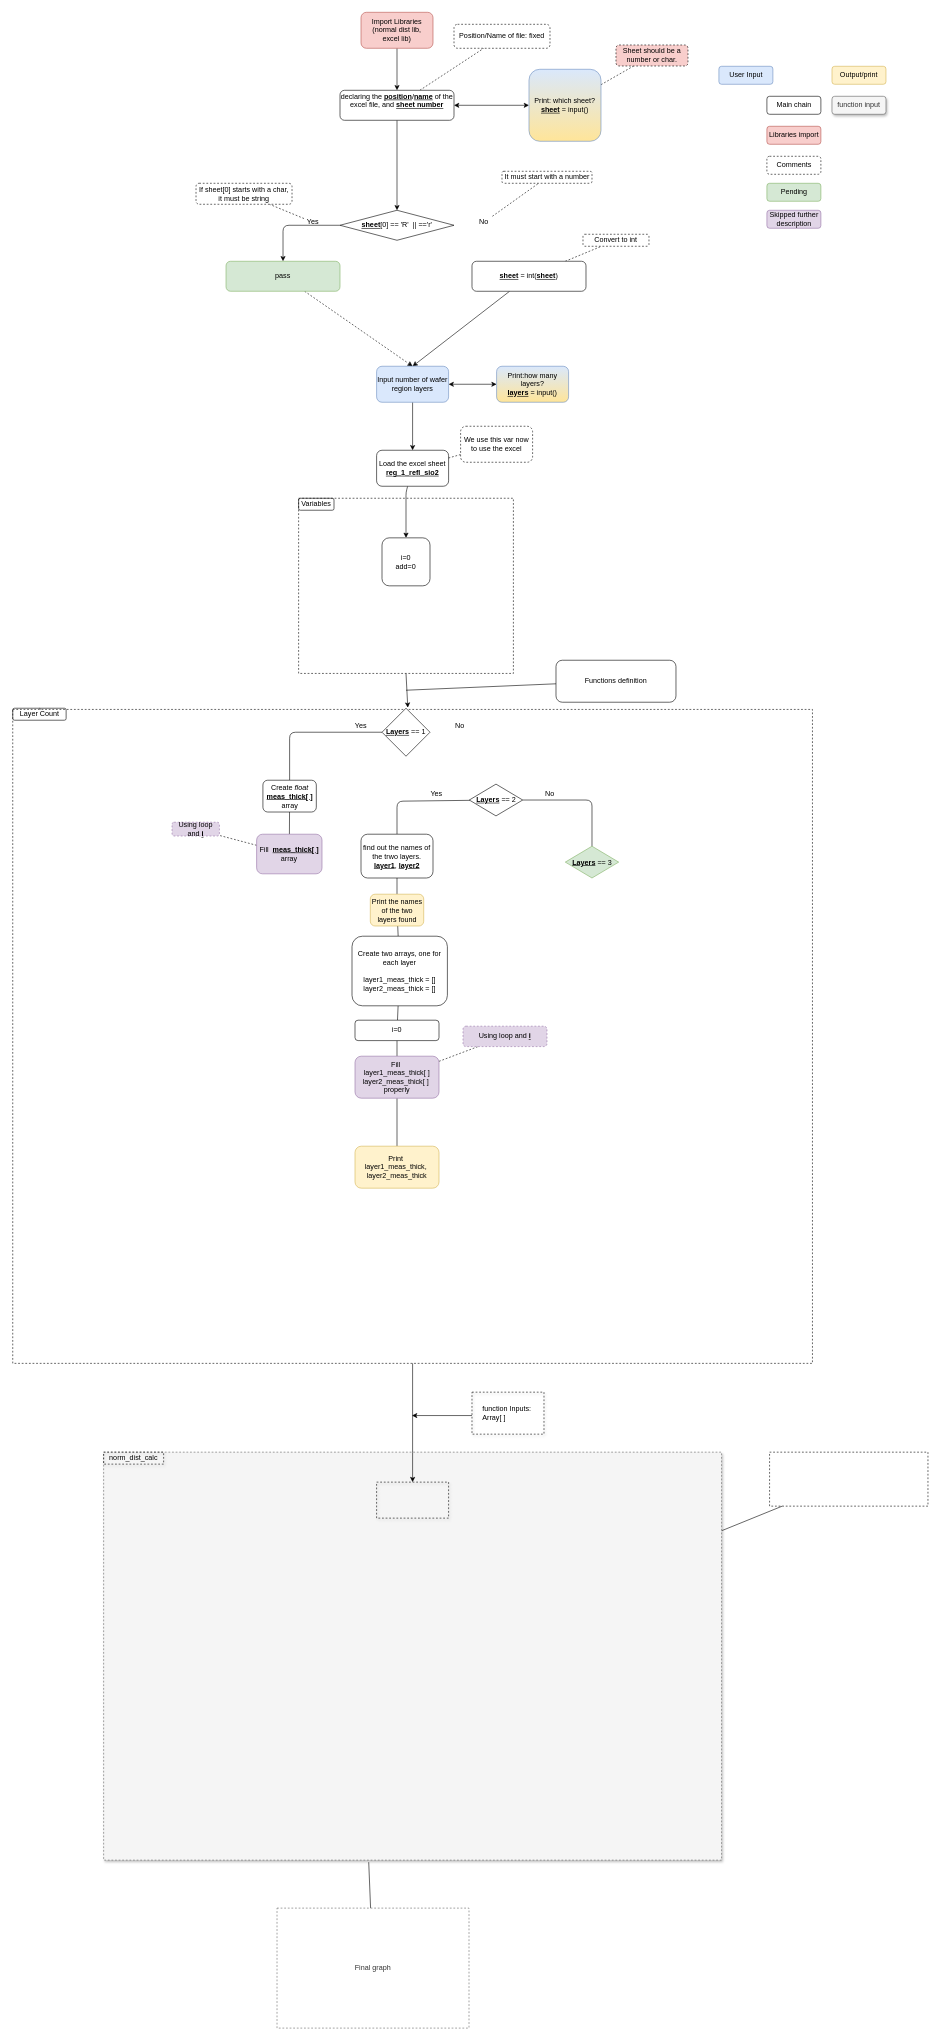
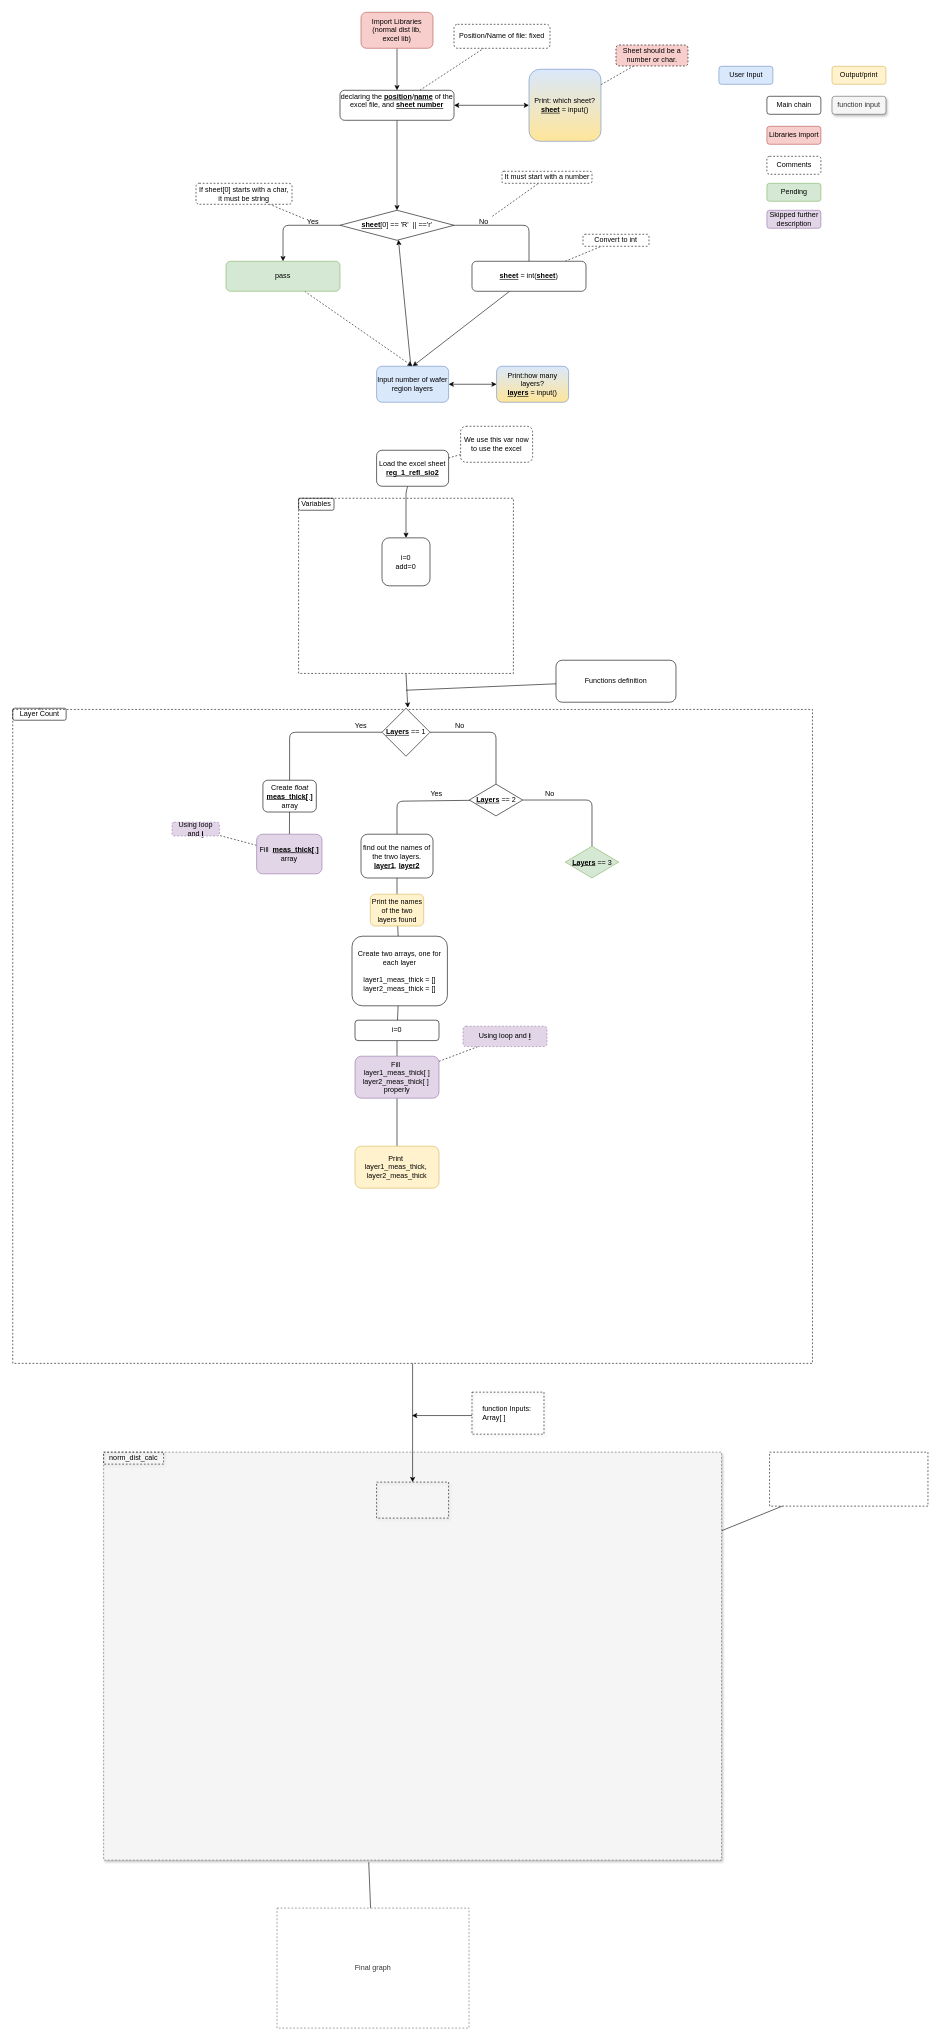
+ <mxCell id="9" value="" style="edgeStyle=none;rounded=1;orthogonalLoop=1;jettySize=auto;html=1;startArrow=none;startFill=0;endArrow=none;endFill=0;" edge="1" parent="1" source="10" target="13"><mxGeometry relative="1" as="geometry"><Array as="points"><mxPoint x="881" y="375" /></Array></mxGeometry></mxCell>
- <mxCell id="33" value="" style="edgeStyle=none;rounded=1;orthogonalLoop=1;jettySize=auto;html=1;startArrow=none;startFill=0;endArrow=classic;endFill=1;" edge="1" parent="1" source="34" target="36"><mxGeometry relative="1" as="geometry" /></mxCell>
+ <mxCell id="33" value="" style="edgeStyle=none;rounded=1;orthogonalLoop=1;jettySize=auto;html=1;startArrow=none;startFill=0;endArrow=classic;endFill=1;" edge="1" parent="1" source="34" target="10"><mxGeometry relative="1" as="geometry" /></mxCell>
+ <mxCell id="52" style="edgeStyle=none;rounded=1;orthogonalLoop=1;jettySize=auto;html=1;exitX=1;exitY=0.5;exitDx=0;exitDy=0;startArrow=none;startFill=0;endArrow=none;endFill=0;entryX=0.5;entryY=0;entryDx=0;entryDy=0;" edge="1" parent="1" source="53" target="61"><mxGeometry relative="1" as="geometry"><Array as="points"><mxPoint x="826" y="1220" /></Array></mxGeometry></mxCell>
